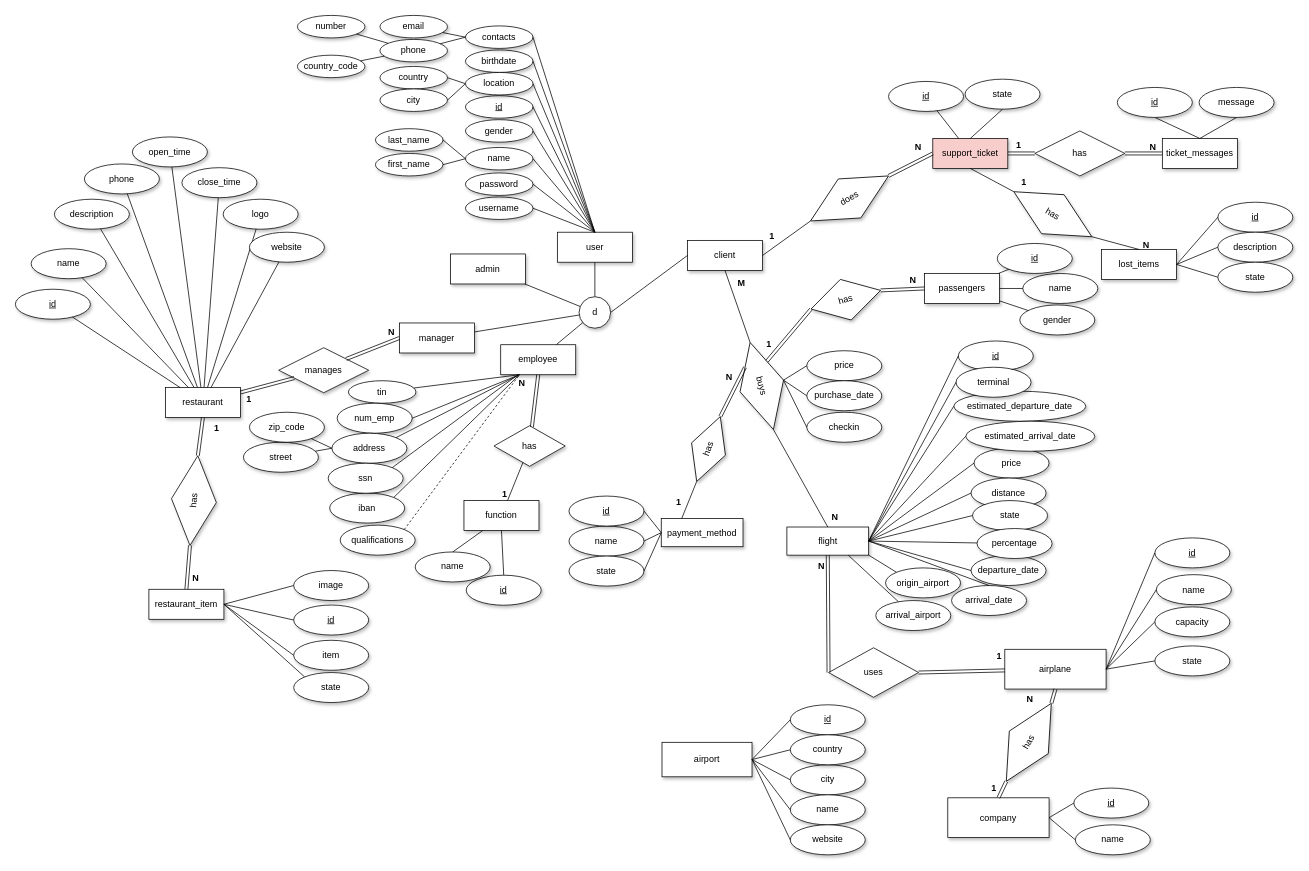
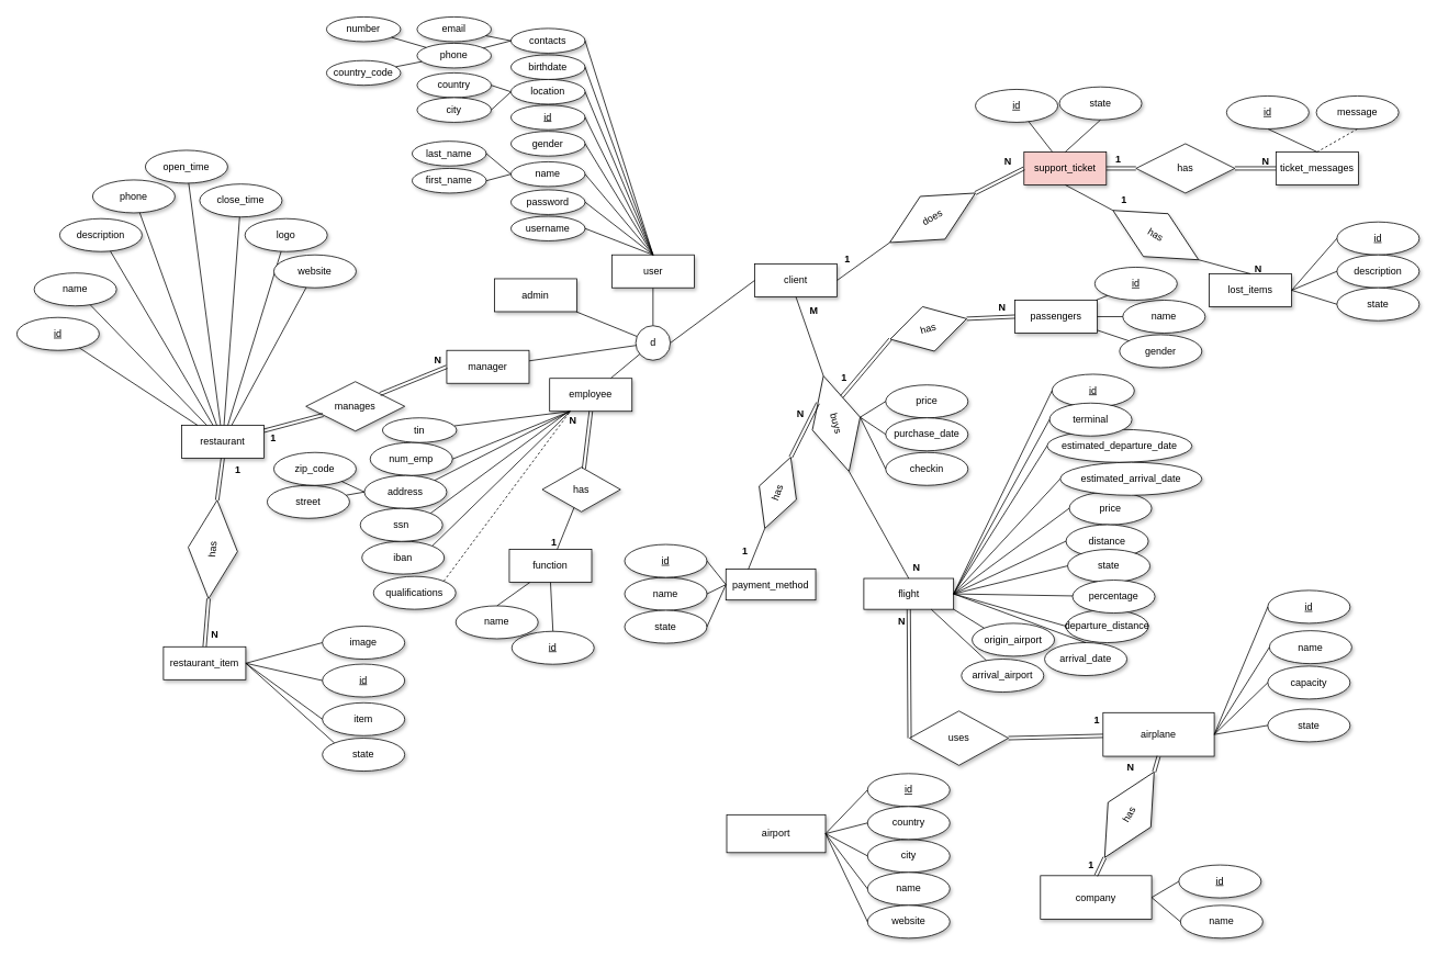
- <mxCell id="59" value="" style="endArrow=none;html=1;rounded=0;entryX=0.5;entryY=0;entryDx=0;entryDy=0;exitX=0.5;exitY=1;exitDx=0;exitDy=0;" parent="1" source="58" target="44" edge="1"><mxGeometry relative="1" as="geometry"><mxPoint x="1528" y="80" as="sourcePoint" /><mxPoint x="1590" y="194" as="targetPoint" /></mxGeometry></mxCell>
+ <mxCell id="59" value="" style="endArrow=none;html=1;rounded=0;entryX=0.5;entryY=0;entryDx=0;entryDy=0;exitX=0.5;exitY=1;exitDx=0;exitDy=0;dashed=1;" parent="1" source="58" target="44" edge="1"><mxGeometry relative="1" as="geometry"><mxPoint x="1528" y="80" as="sourcePoint" /><mxPoint x="1590" y="194" as="targetPoint" /></mxGeometry></mxCell>
- <mxCell id="40" value="manager" style="whiteSpace=wrap;html=1;align=center;shadow=1;" parent="1" vertex="1"><mxGeometry x="532" y="430" width="100" height="40" as="geometry" /></mxCell>
+ <mxCell id="40" value="manager" style="whiteSpace=wrap;html=1;align=center;shadow=1;" parent="1" vertex="1"><mxGeometry x="542" y="425" width="100" height="40" as="geometry" /></mxCell>
- <mxCell id="159" value="departure_date" style="ellipse;whiteSpace=wrap;html=1;align=center;shadow=1;" parent="1" vertex="1"><mxGeometry x="1294" y="740" width="100" height="40" as="geometry" /></mxCell>
+ <mxCell id="159" value="departure_distance" style="ellipse;whiteSpace=wrap;html=1;align=center;shadow=1;" parent="1" vertex="1"><mxGeometry x="1294" y="740" width="100" height="40" as="geometry" /></mxCell>
